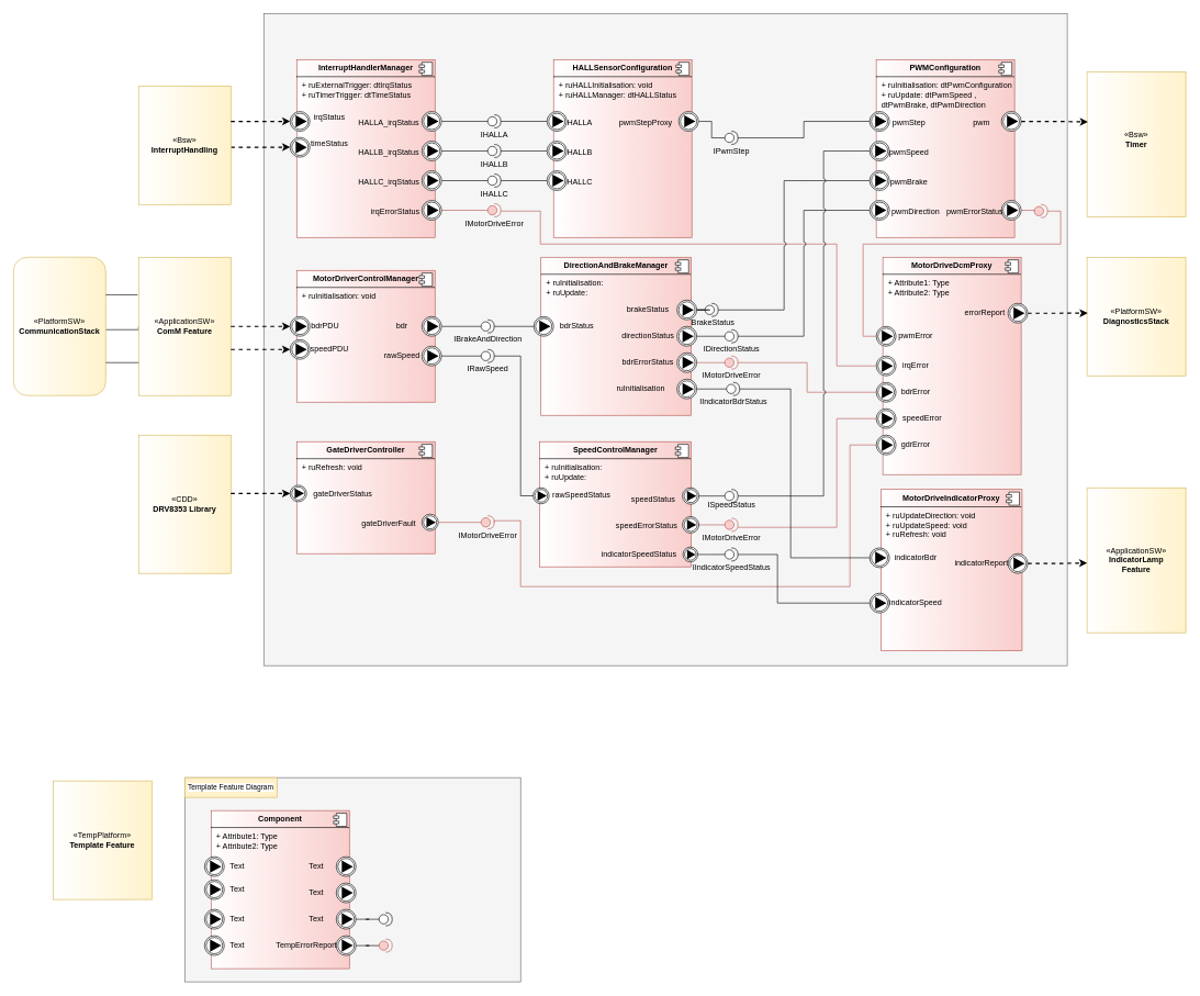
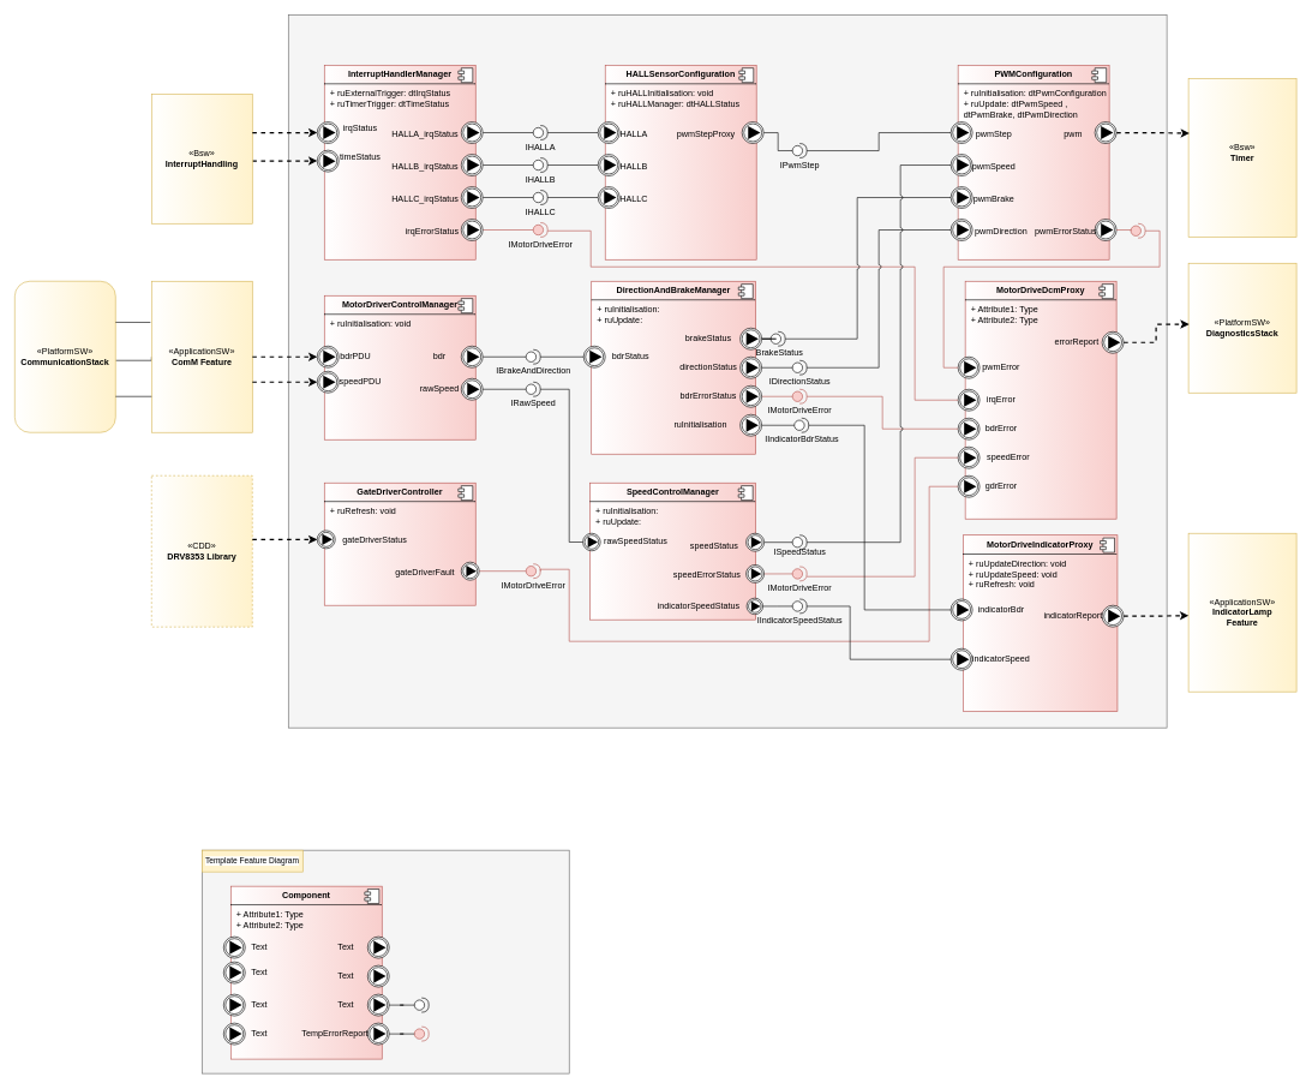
- <mxCell id="50" value="«PlatformSW»&lt;br&gt;&lt;b&gt;DiagnosticsStack&lt;/b&gt;" style="html=1;whiteSpace=wrap;fillColor=#fff2cc;strokeColor=#d6b656;gradientColor=#FFFFFF;gradientDirection=west;" parent="1" vertex="1"><mxGeometry x="1650" y="390" width="150" height="180" as="geometry" /></mxCell>
+ <mxCell id="50" value="«PlatformSW»&lt;br&gt;&lt;b&gt;DiagnosticsStack&lt;/b&gt;" style="html=1;whiteSpace=wrap;fillColor=#fff2cc;strokeColor=#d6b656;gradientColor=#FFFFFF;gradientDirection=west;" parent="1" vertex="1"><mxGeometry x="1650" y="365" width="150" height="180" as="geometry" /></mxCell>
- <mxCell id="215" value="«CDD»&lt;br&gt;&lt;b&gt;DRV8353 Library&lt;/b&gt;" style="html=1;whiteSpace=wrap;fillColor=#fff2cc;strokeColor=#d6b656;gradientColor=#FFFFFF;gradientDirection=west;" parent="1" vertex="1"><mxGeometry x="210" y="660" width="140" height="210" as="geometry" /></mxCell>
+ <mxCell id="215" value="«CDD»&lt;br&gt;&lt;b&gt;DRV8353 Library&lt;/b&gt;" style="html=1;whiteSpace=wrap;fillColor=#fff2cc;strokeColor=#d6b656;gradientColor=#FFFFFF;gradientDirection=west;dashed=1;" parent="1" vertex="1"><mxGeometry x="210" y="660" width="140" height="210" as="geometry" /></mxCell>
- <mxCell id="80" value="«TempPlatform»&lt;br&gt;&lt;b&gt;Template Feature&lt;/b&gt;" style="html=1;whiteSpace=wrap;fillColor=#fff2cc;strokeColor=#d6b656;gradientColor=#FFFFFF;gradientDirection=west;" parent="1" vertex="1"><mxGeometry x="80" y="1185" width="150" height="180" as="geometry" /></mxCell>
